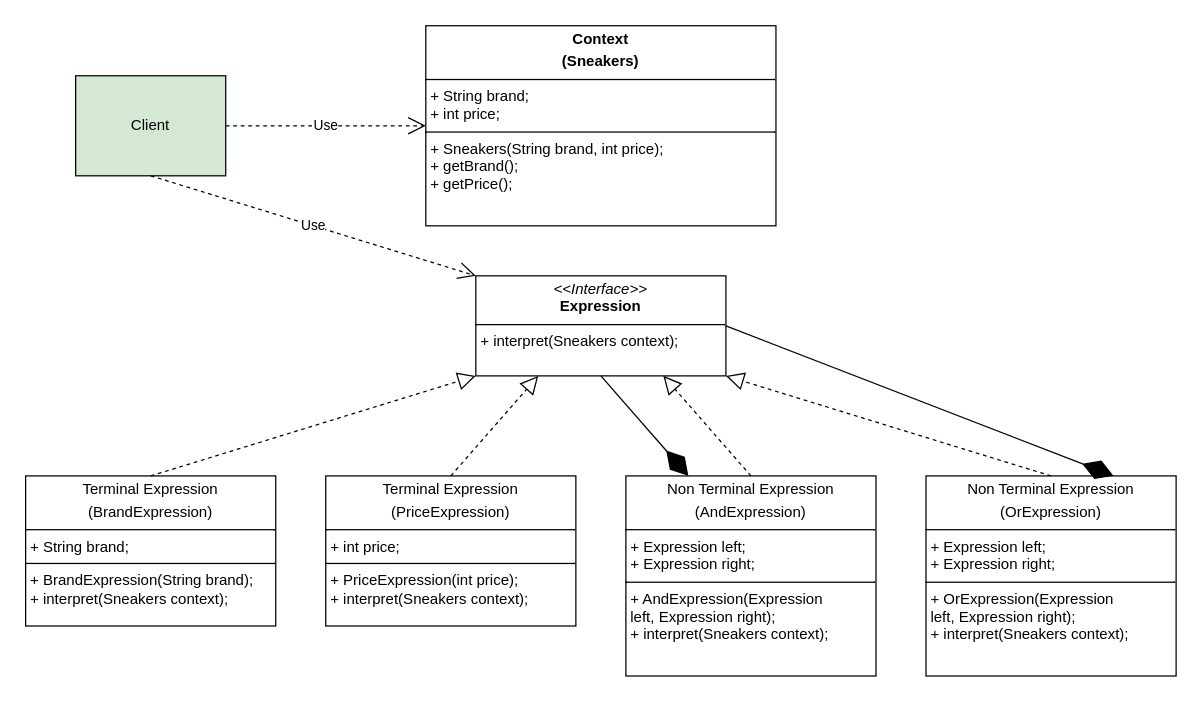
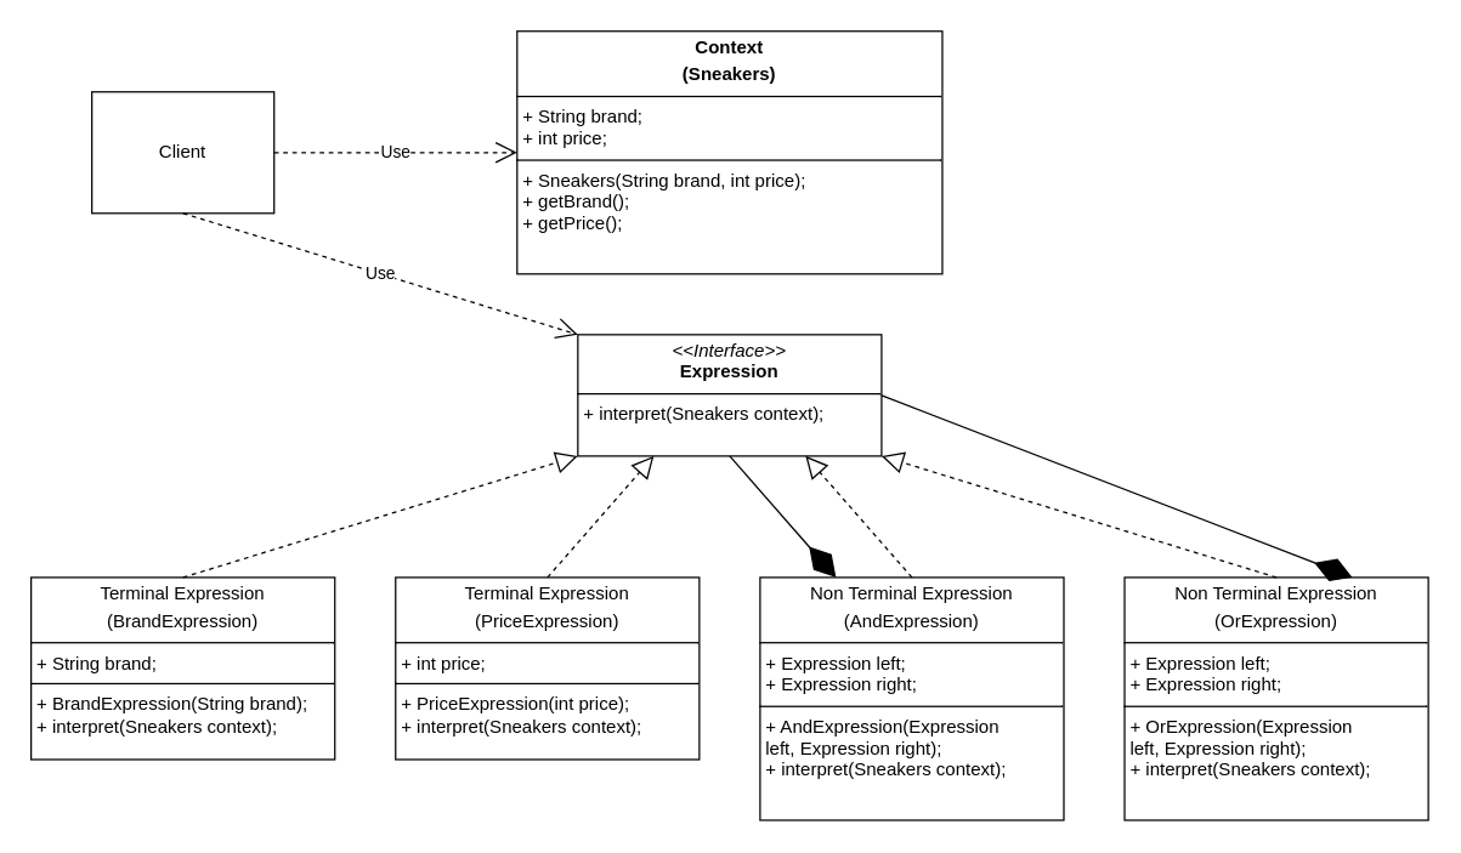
- <mxCell id="8" value="Client" style="html=1;whiteSpace=wrap;fillColor=#d5e8d4;" vertex="1" parent="1"><mxGeometry x="60" y="60" width="120" height="80" as="geometry" /></mxCell>
+ <mxCell id="8" value="Client" style="html=1;whiteSpace=wrap;" vertex="1" parent="1"><mxGeometry x="60" y="60" width="120" height="80" as="geometry" /></mxCell>
